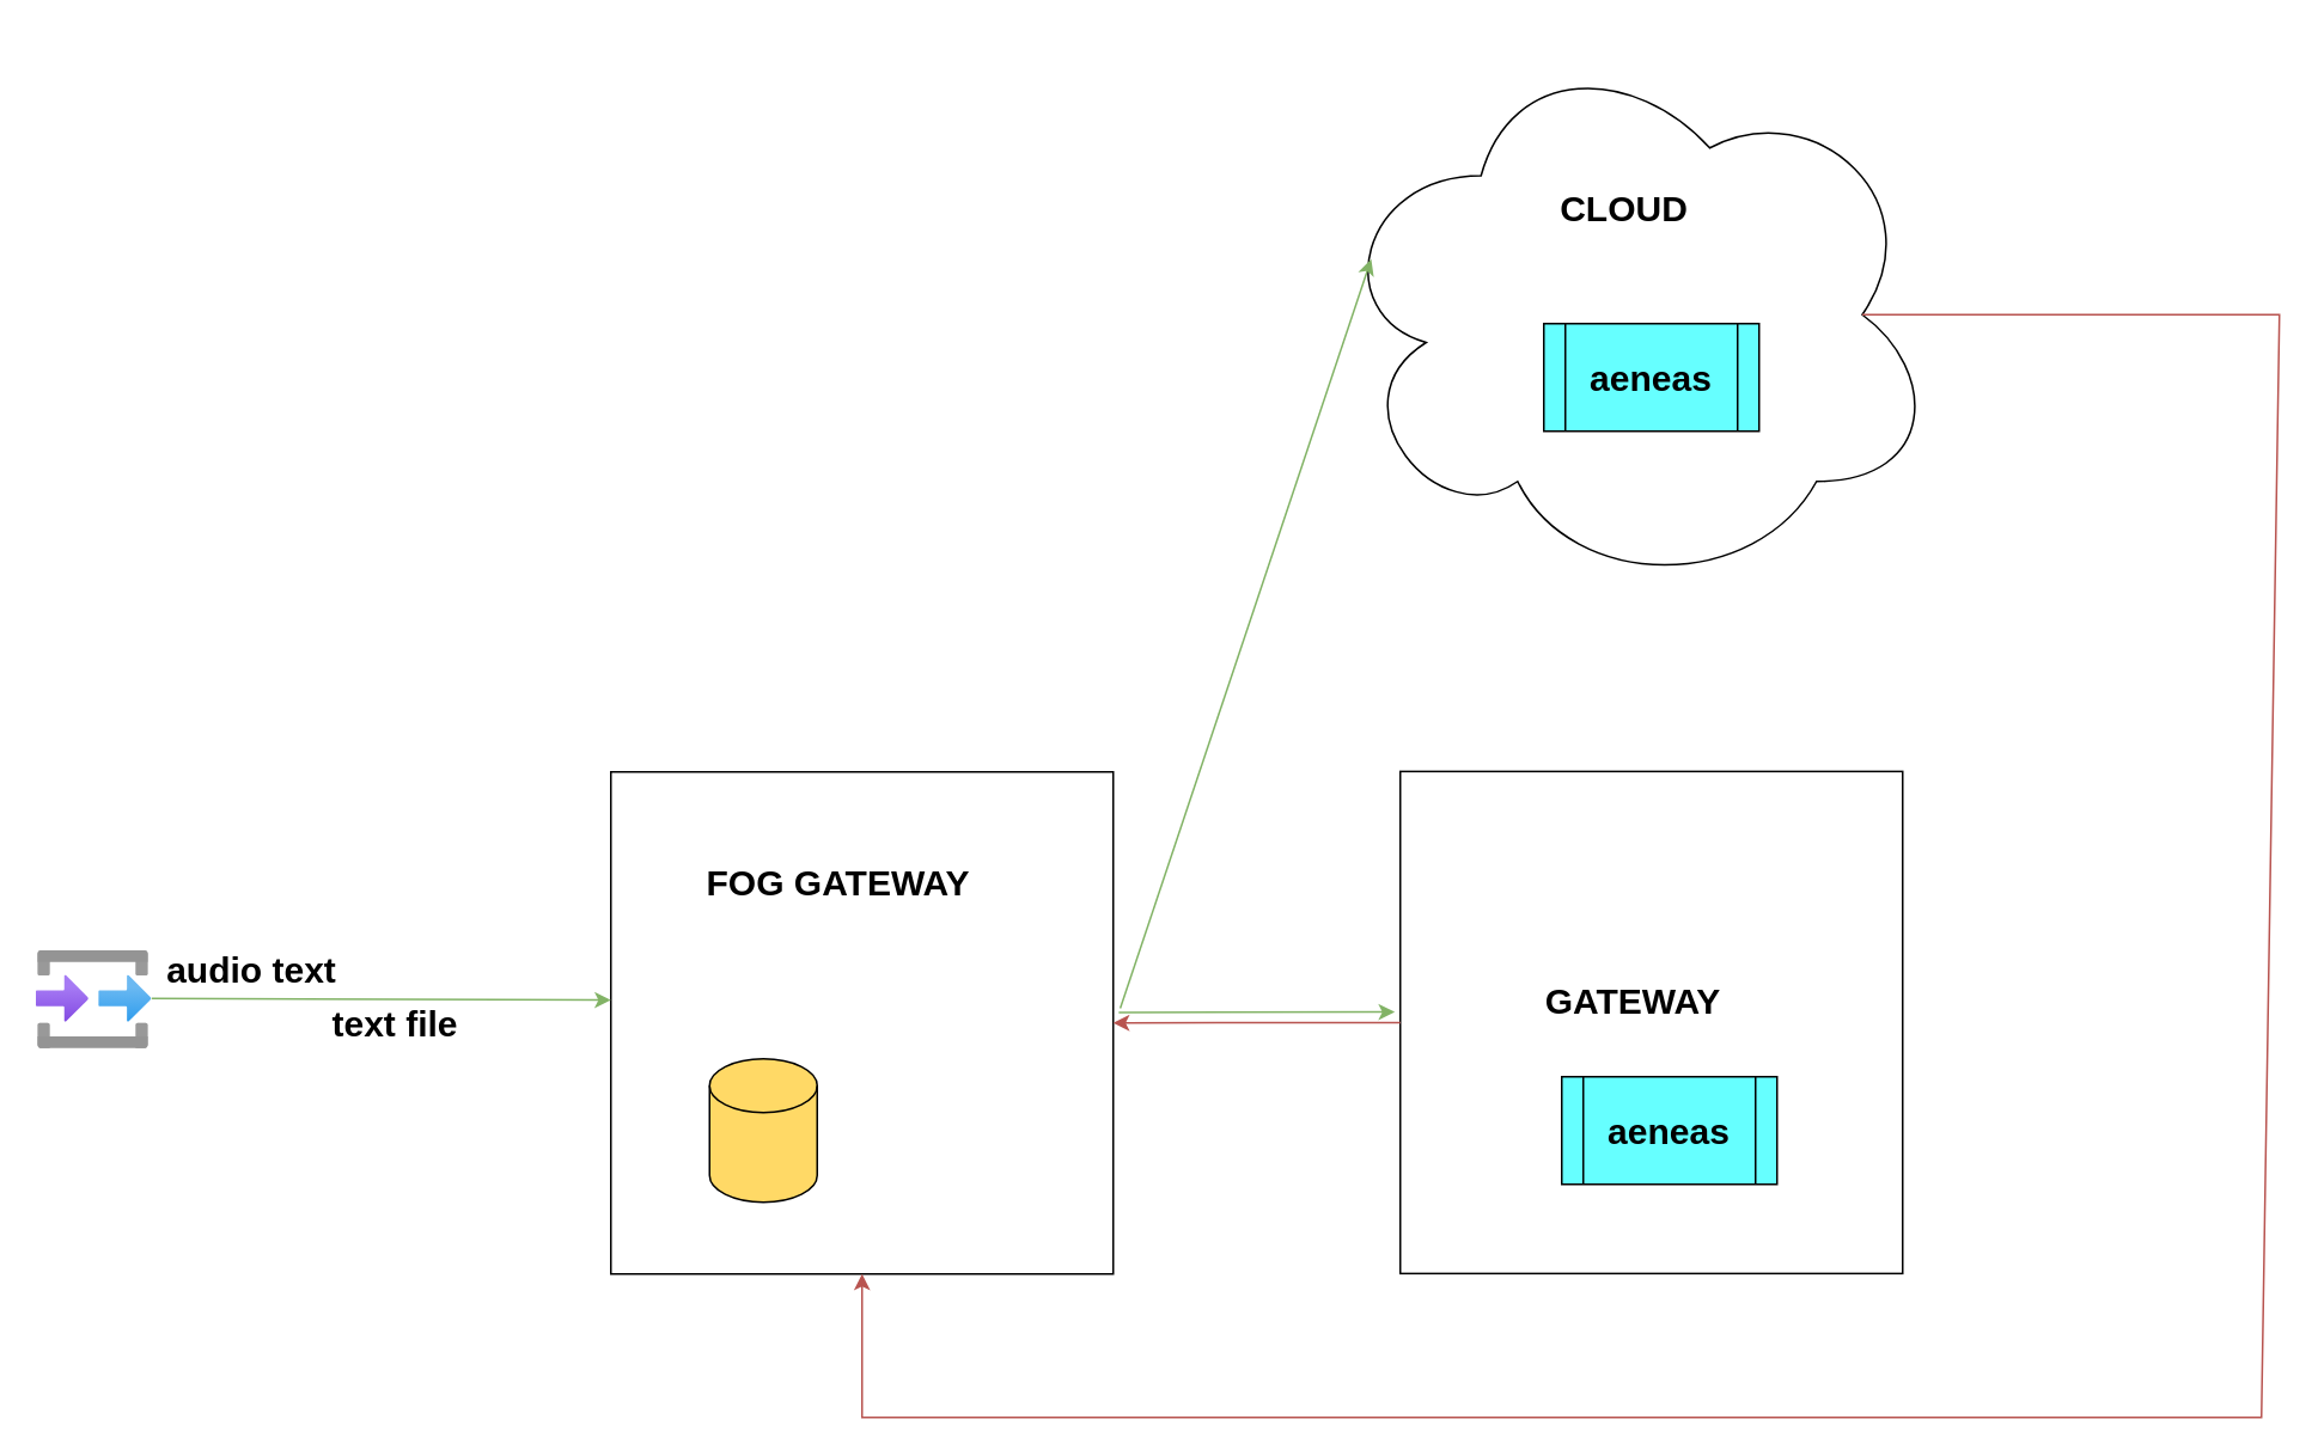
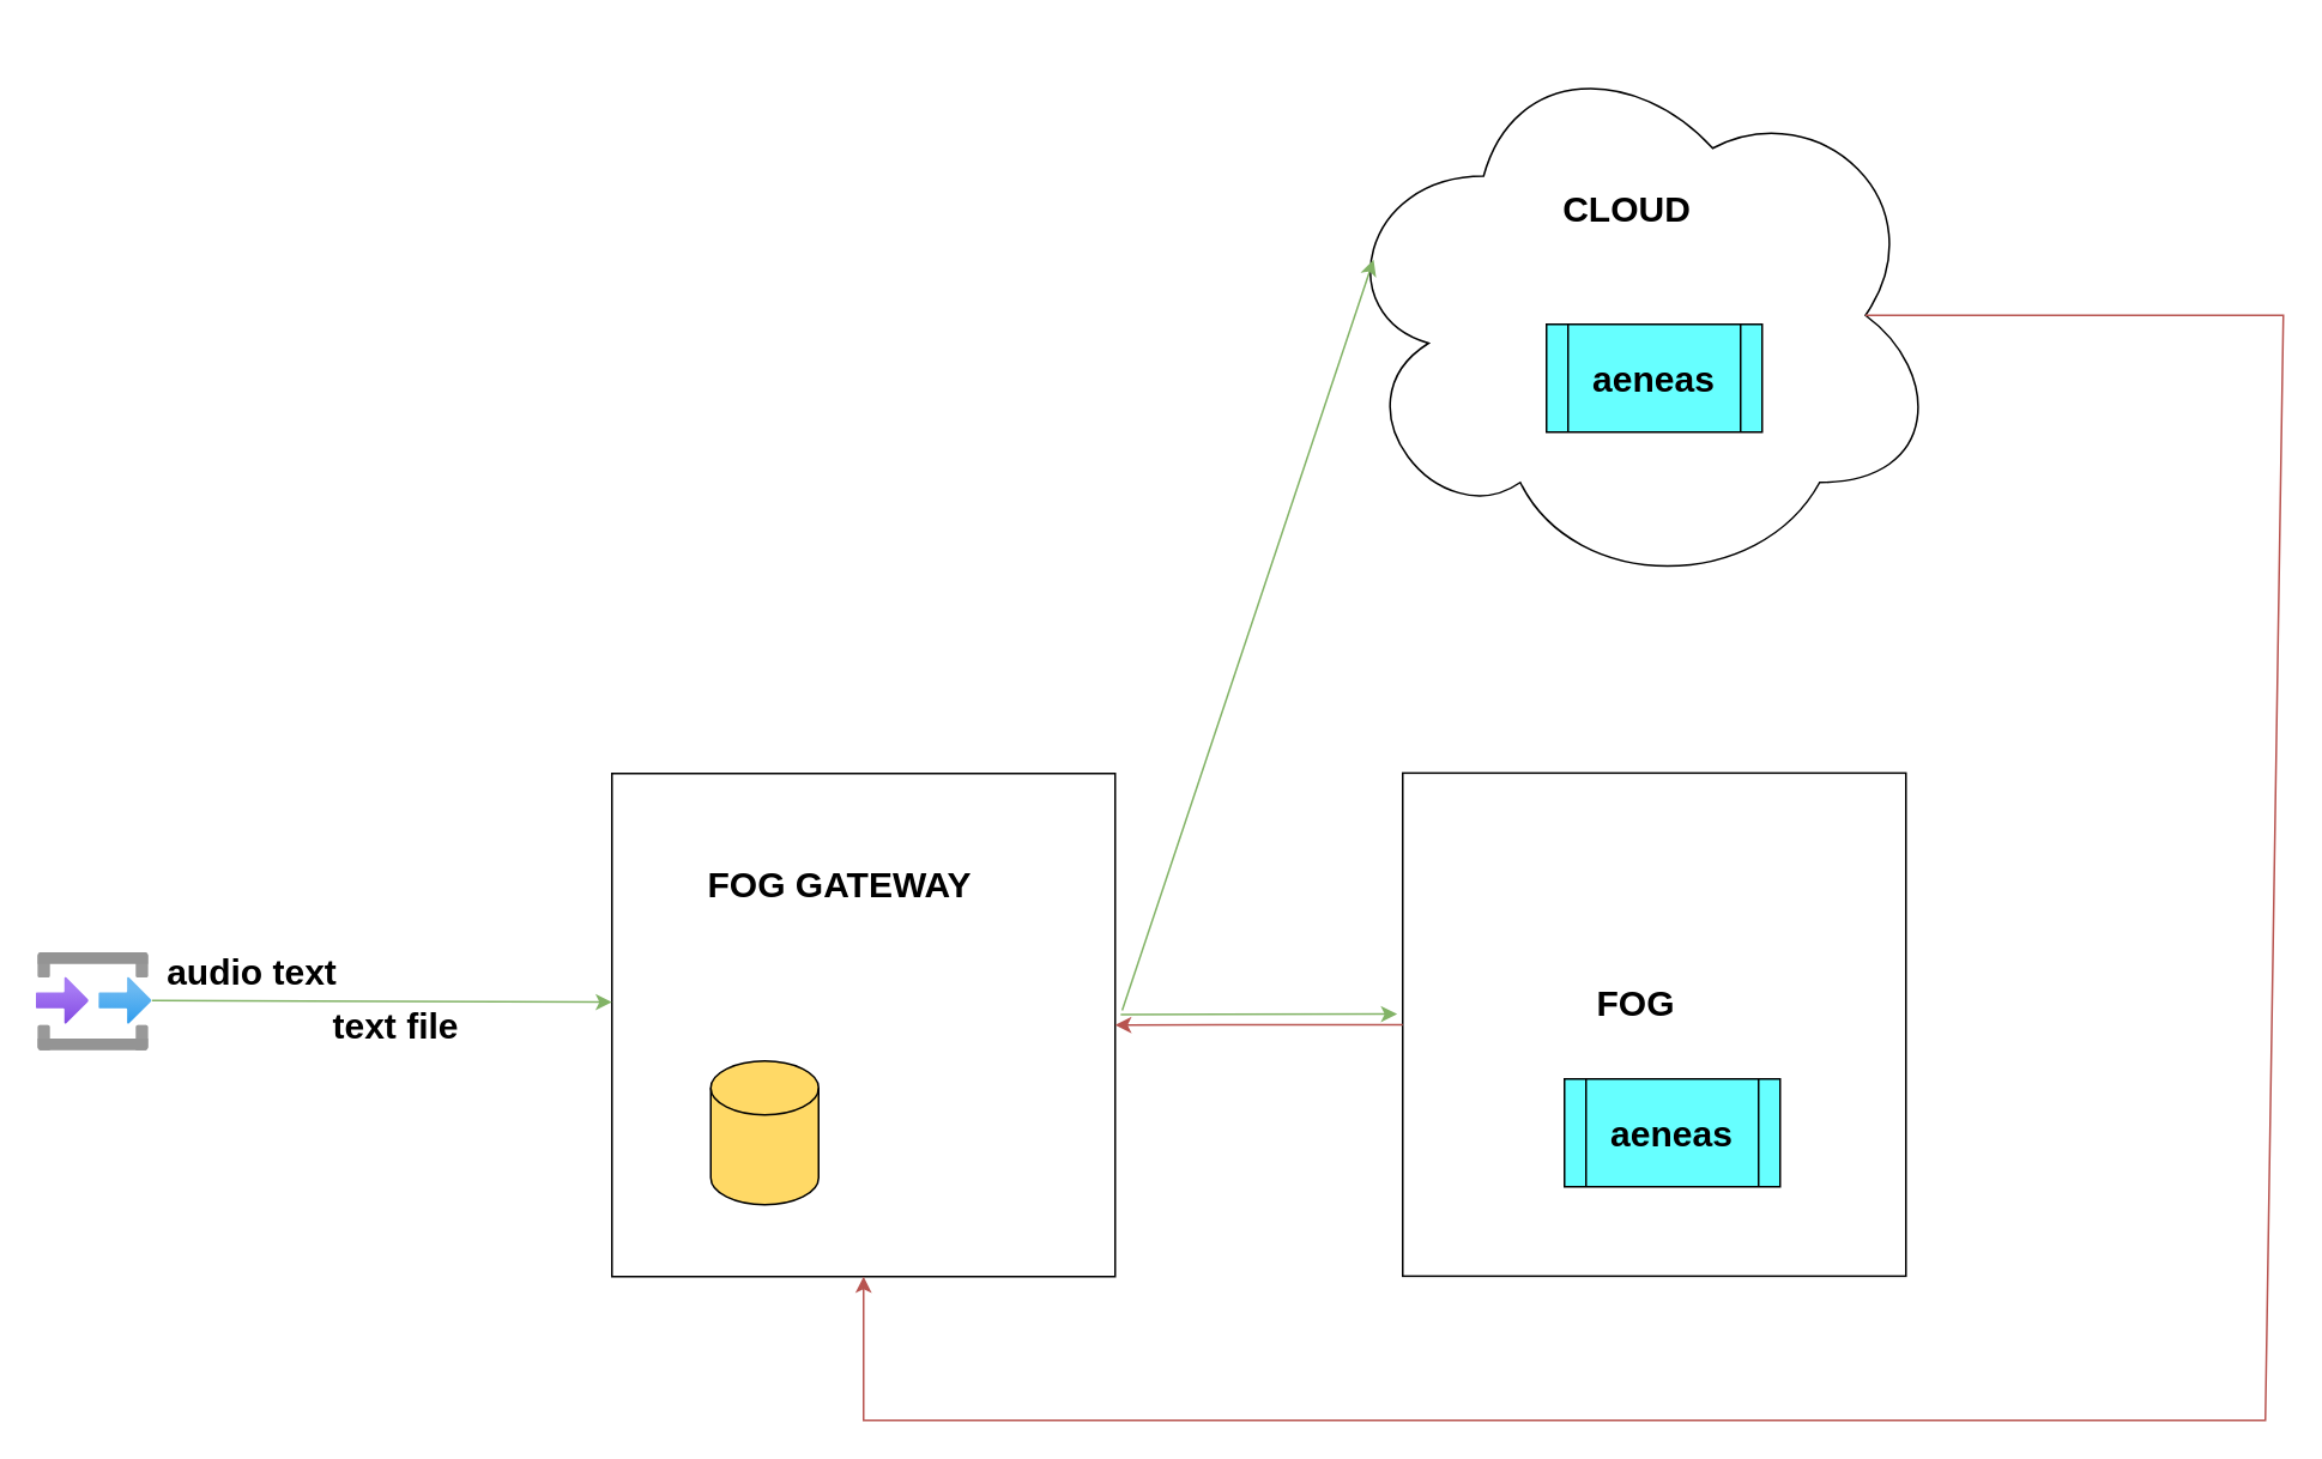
- <mxCell id="10" value="GATEWAY" style="text;html=1;strokeColor=none;fillColor=none;align=center;verticalAlign=middle;whiteSpace=wrap;rounded=0;fontSize=20;fontStyle=1" vertex="1" parent="1"><mxGeometry x="830" y="542.25" width="160" height="30" as="geometry" /></mxCell>
+ <mxCell id="10" value="FOG" style="text;html=1;strokeColor=none;fillColor=none;align=center;verticalAlign=middle;whiteSpace=wrap;rounded=0;fontSize=20;fontStyle=1" vertex="1" parent="1"><mxGeometry x="830" y="542.25" width="160" height="30" as="geometry" /></mxCell>
